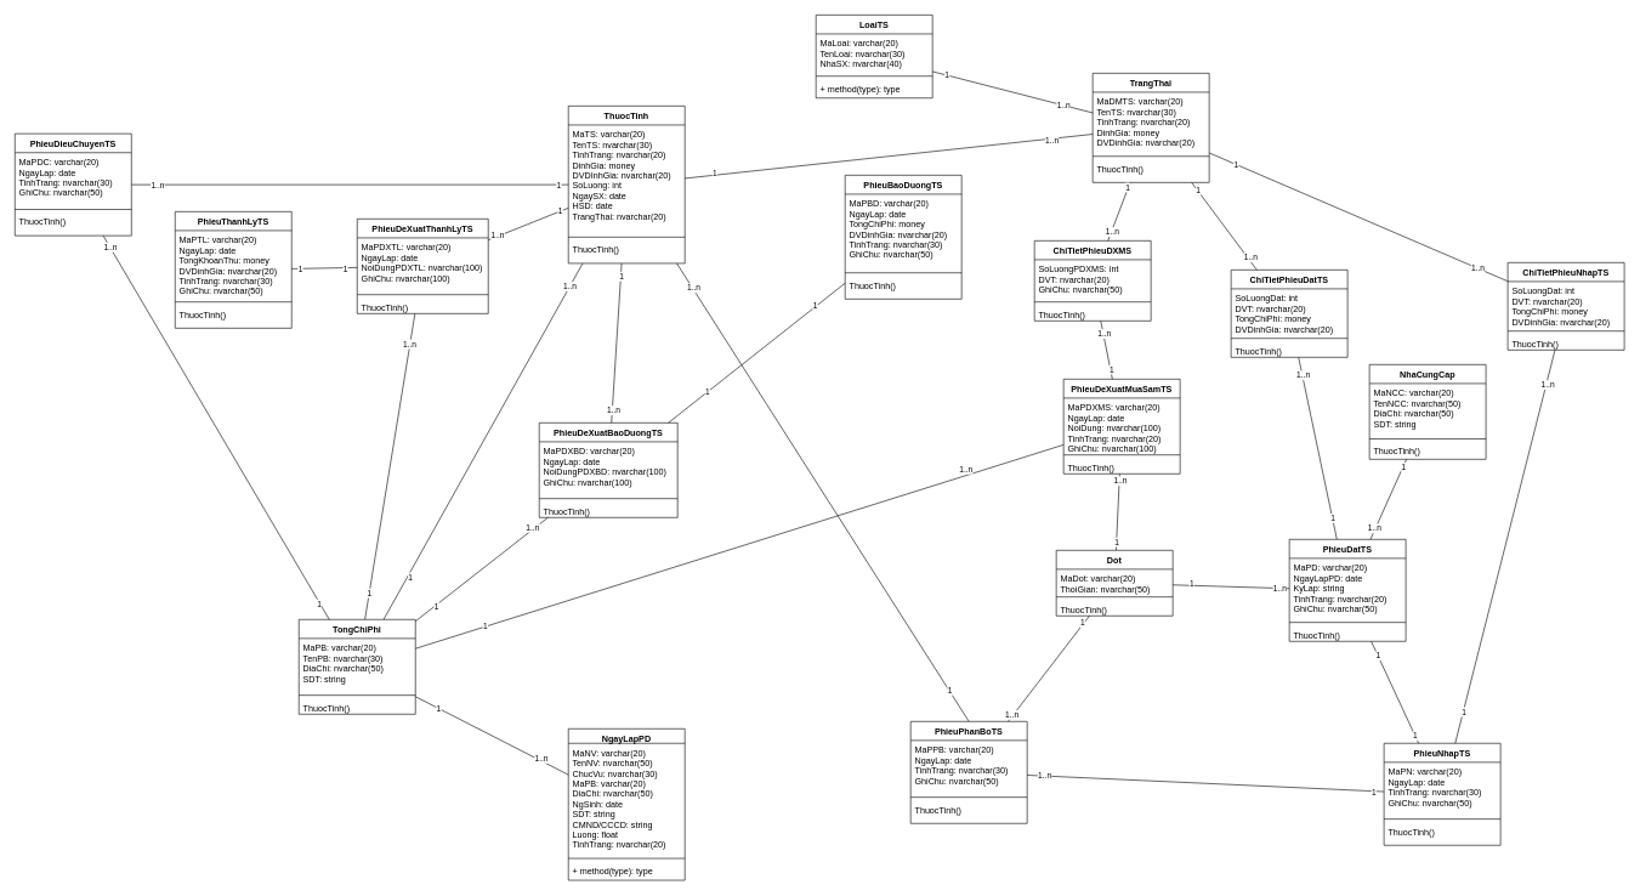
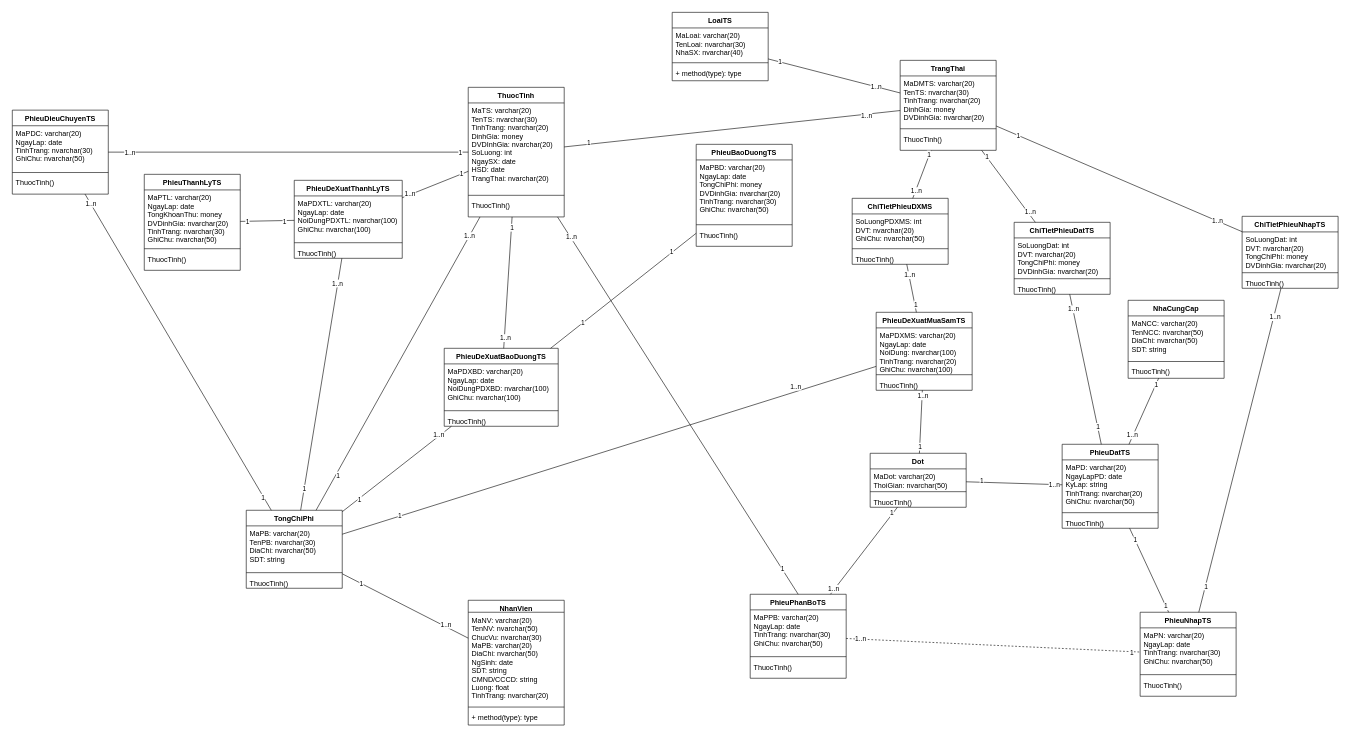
- <mxCell id="2" value="NgayLapPD" style="swimlane;fontStyle=1;align=center;verticalAlign=top;childLayout=stackLayout;horizontal=1;startSize=20;horizontalStack=0;resizeParent=1;resizeParentMax=0;resizeLast=0;collapsible=1;marginBottom=0;" parent="1" vertex="1"><mxGeometry x="780" y="1000" width="160" height="208" as="geometry" /></mxCell>
+ <mxCell id="2" value="NhanVien" style="swimlane;fontStyle=1;align=center;verticalAlign=top;childLayout=stackLayout;horizontal=1;startSize=20;horizontalStack=0;resizeParent=1;resizeParentMax=0;resizeLast=0;collapsible=1;marginBottom=0;" parent="1" vertex="1"><mxGeometry x="780" y="1000" width="160" height="208" as="geometry" /></mxCell>
- <mxCell id="153" value="" style="endArrow=none;html=1;" parent="1" source="103" target="80" edge="1"><mxGeometry width="50" height="50" relative="1" as="geometry"><mxPoint x="1760" y="1070" as="sourcePoint" /><mxPoint x="1810" y="1020" as="targetPoint" /></mxGeometry></mxCell>
+ <mxCell id="153" value="" style="endArrow=none;html=1;dashed=1;" parent="1" source="103" target="80" edge="1"><mxGeometry width="50" height="50" relative="1" as="geometry"><mxPoint x="1760" y="1070" as="sourcePoint" /><mxPoint x="1810" y="1020" as="targetPoint" /></mxGeometry></mxCell>
